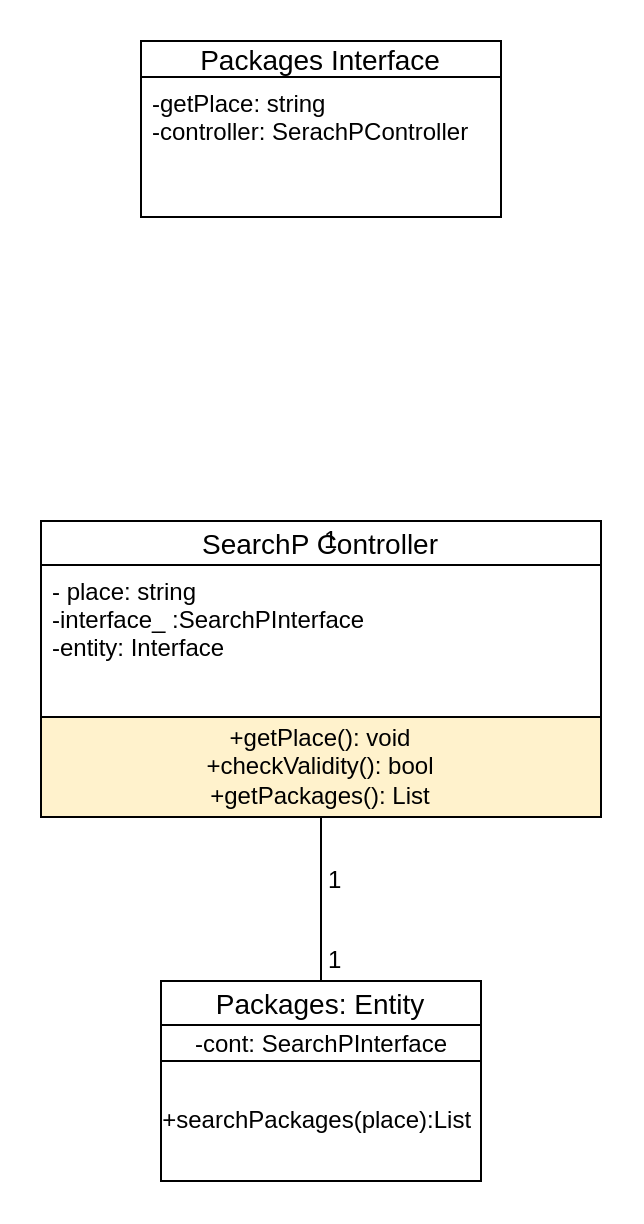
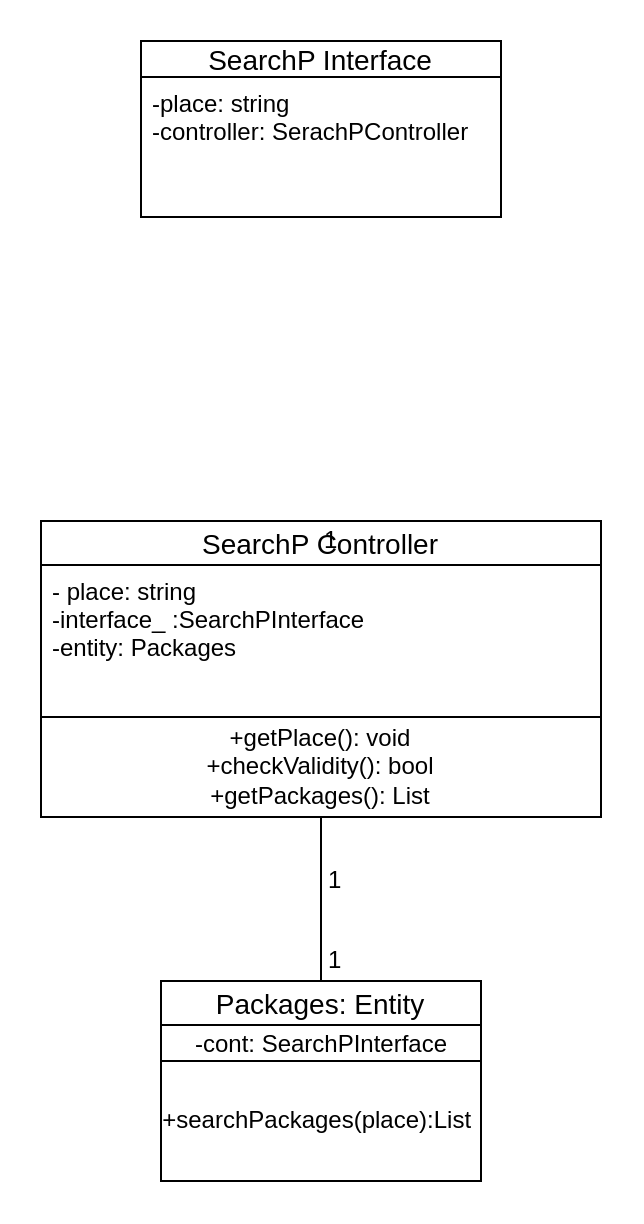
- <mxCell id="2" value="Packages Interface" style="swimlane;fontStyle=0;childLayout=stackLayout;horizontal=1;startSize=18;fillColor=none;horizontalStack=0;resizeParent=1;resizeParentMax=0;resizeLast=0;collapsible=1;marginBottom=0;swimlaneFillColor=#ffffff;align=center;fontSize=14;" parent="1" vertex="1"><mxGeometry x="70" y="20" width="180" height="88" as="geometry"><mxRectangle x="330" y="3140" width="70" height="22" as="alternateBounds" /></mxGeometry></mxCell>
+ <mxCell id="2" value="SearchP Interface" style="swimlane;fontStyle=0;childLayout=stackLayout;horizontal=1;startSize=18;fillColor=none;horizontalStack=0;resizeParent=1;resizeParentMax=0;resizeLast=0;collapsible=1;marginBottom=0;swimlaneFillColor=#ffffff;align=center;fontSize=14;" parent="1" vertex="1"><mxGeometry x="70" y="20" width="180" height="88" as="geometry"><mxRectangle x="330" y="3140" width="70" height="22" as="alternateBounds" /></mxGeometry></mxCell>
- <mxCell id="3" value="-getPlace: string&#10;-controller: SerachPController" style="text;strokeColor=none;fillColor=none;spacingLeft=4;spacingRight=4;overflow=hidden;rotatable=0;points=[[0,0.5],[1,0.5]];portConstraint=eastwest;fontSize=12;" parent="2" vertex="1"><mxGeometry y="18" width="180" height="70" as="geometry" /></mxCell>
+ <mxCell id="3" value="-place: string&#10;-controller: SerachPController" style="text;strokeColor=none;fillColor=none;spacingLeft=4;spacingRight=4;overflow=hidden;rotatable=0;points=[[0,0.5],[1,0.5]];portConstraint=eastwest;fontSize=12;" parent="2" vertex="1"><mxGeometry y="18" width="180" height="70" as="geometry" /></mxCell>
- <mxCell id="5" value="- place: string&#10;-interface_ :SearchPInterface&#10;-entity: Interface" style="text;strokeColor=none;fillColor=none;spacingLeft=4;spacingRight=4;overflow=hidden;rotatable=0;points=[[0,0.5],[1,0.5]];portConstraint=eastwest;fontSize=12;" parent="4" vertex="1"><mxGeometry y="22" width="280" height="78" as="geometry" /></mxCell>
+ <mxCell id="5" value="- place: string&#10;-interface_ :SearchPInterface&#10;-entity: Packages" style="text;strokeColor=none;fillColor=none;spacingLeft=4;spacingRight=4;overflow=hidden;rotatable=0;points=[[0,0.5],[1,0.5]];portConstraint=eastwest;fontSize=12;" parent="4" vertex="1"><mxGeometry y="22" width="280" height="78" as="geometry" /></mxCell>
- <mxCell id="13" value="+getPlace(): void&lt;br&gt;+checkValidity(): bool&lt;br&gt;+getPackages(): List" style="rounded=0;whiteSpace=wrap;html=1;fillColor=#fff2cc;" parent="1" vertex="1"><mxGeometry x="20" y="358" width="280" height="50" as="geometry" /></mxCell>
+ <mxCell id="13" value="+getPlace(): void&lt;br&gt;+checkValidity(): bool&lt;br&gt;+getPackages(): List" style="rounded=0;whiteSpace=wrap;html=1;" parent="1" vertex="1"><mxGeometry x="20" y="358" width="280" height="50" as="geometry" /></mxCell>
